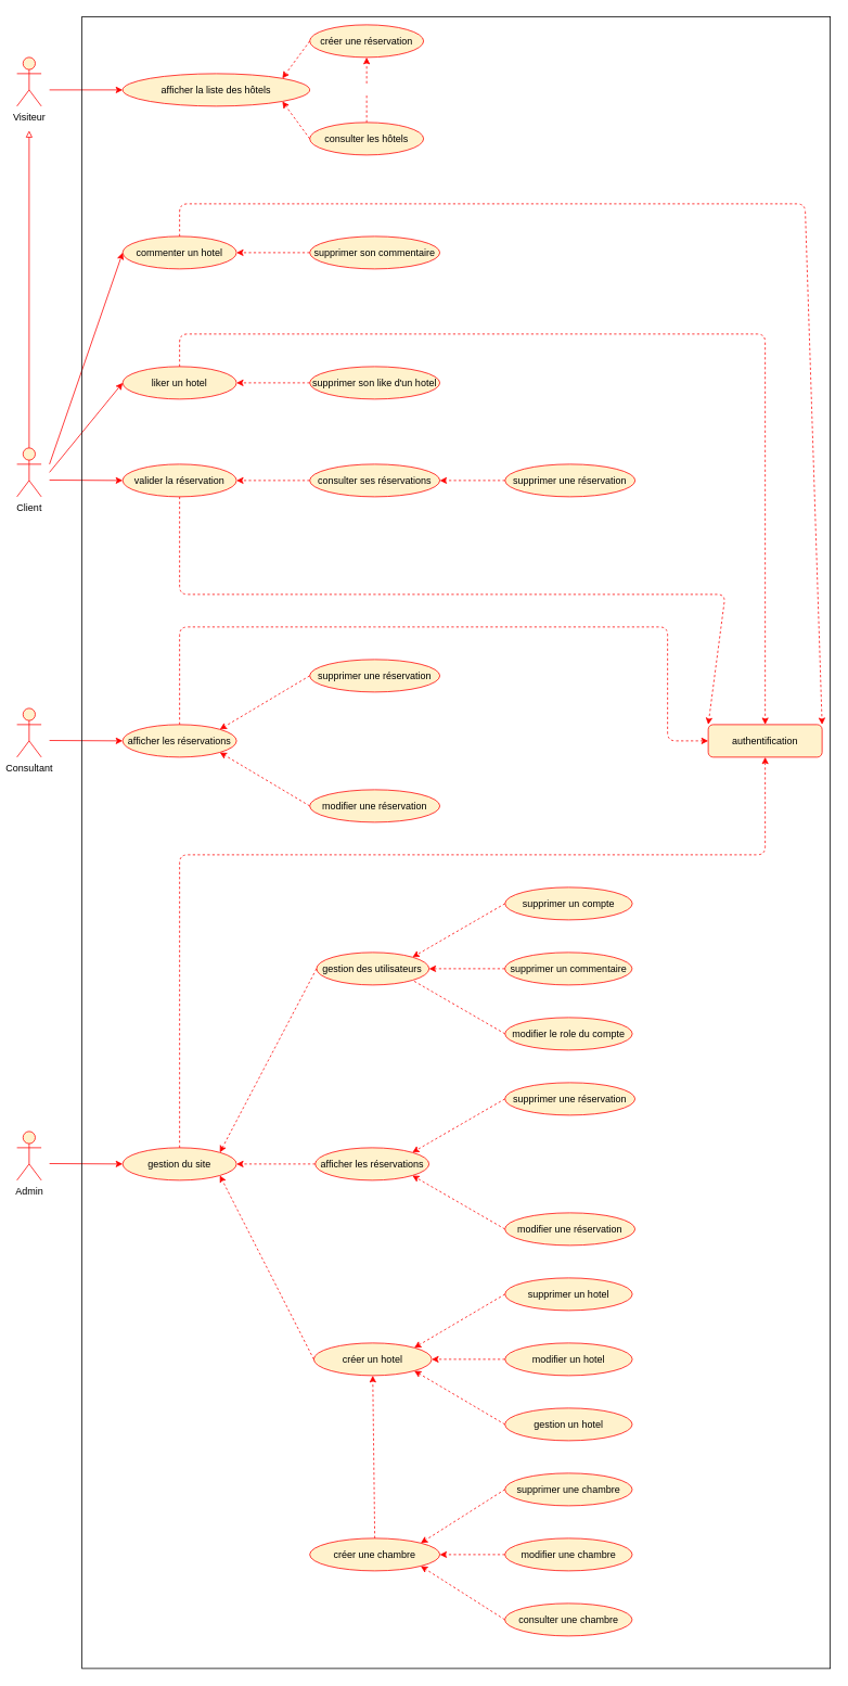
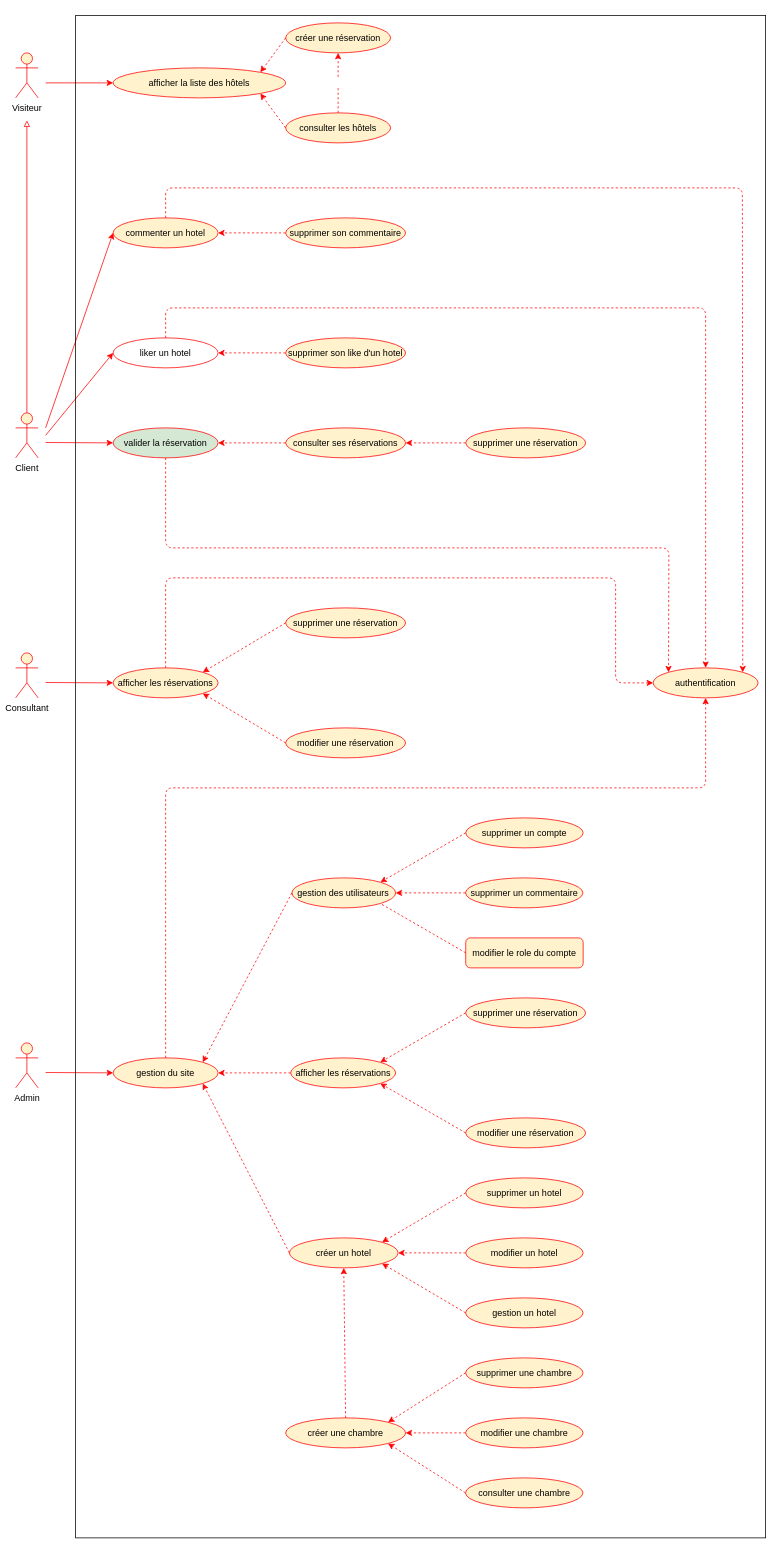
- <mxCell id="64" value="liker un hotel" style="ellipse;whiteSpace=wrap;html=1;strokeColor=#FF0000;fillColor=#fff2cc;fontColor=#000000;" parent="1" vertex="1"><mxGeometry x="150" y="450" width="140" height="40" as="geometry" /></mxCell>
+ <mxCell id="64" value="liker un hotel" style="ellipse;whiteSpace=wrap;html=1;strokeColor=#FF0000;fillColor=#ffffff;fontColor=#000000;" parent="1" vertex="1"><mxGeometry x="150" y="450" width="140" height="40" as="geometry" /></mxCell>
- <mxCell id="11" value="valider la réservation" style="ellipse;whiteSpace=wrap;html=1;strokeColor=#FF0000;fillColor=#fff2cc;fontColor=#000000;" parent="1" vertex="1"><mxGeometry x="150" y="570" width="140" height="40" as="geometry" /></mxCell>
+ <mxCell id="11" value="valider la réservation" style="ellipse;whiteSpace=wrap;html=1;strokeColor=#FF0000;fillColor=#d5e8d4;fontColor=#000000;" parent="1" vertex="1"><mxGeometry x="150" y="570" width="140" height="40" as="geometry" /></mxCell>
- <mxCell id="21" value="authentification" style="whiteSpace=wrap;html=1;strokeColor=#FF0000;fillColor=#fff2cc;fontColor=#000000;rounded=1;" parent="1" vertex="1"><mxGeometry x="870" y="890" width="140" height="40" as="geometry" /></mxCell>
+ <mxCell id="21" value="authentification" style="ellipse;whiteSpace=wrap;html=1;strokeColor=#FF0000;fillColor=#fff2cc;fontColor=#000000;" parent="1" vertex="1"><mxGeometry x="870" y="890" width="140" height="40" as="geometry" /></mxCell>
- <mxCell id="41" value="modifier le role du compte" style="ellipse;whiteSpace=wrap;html=1;strokeColor=#FF0000;fillColor=#fff2cc;fontColor=#000000;" parent="1" vertex="1"><mxGeometry x="620.14" y="1250" width="156.57" height="40" as="geometry" /></mxCell>
+ <mxCell id="41" value="modifier le role du compte" style="whiteSpace=wrap;html=1;strokeColor=#FF0000;fillColor=#fff2cc;fontColor=#000000;rounded=1;" parent="1" vertex="1"><mxGeometry x="620.14" y="1250" width="156.57" height="40" as="geometry" /></mxCell>
